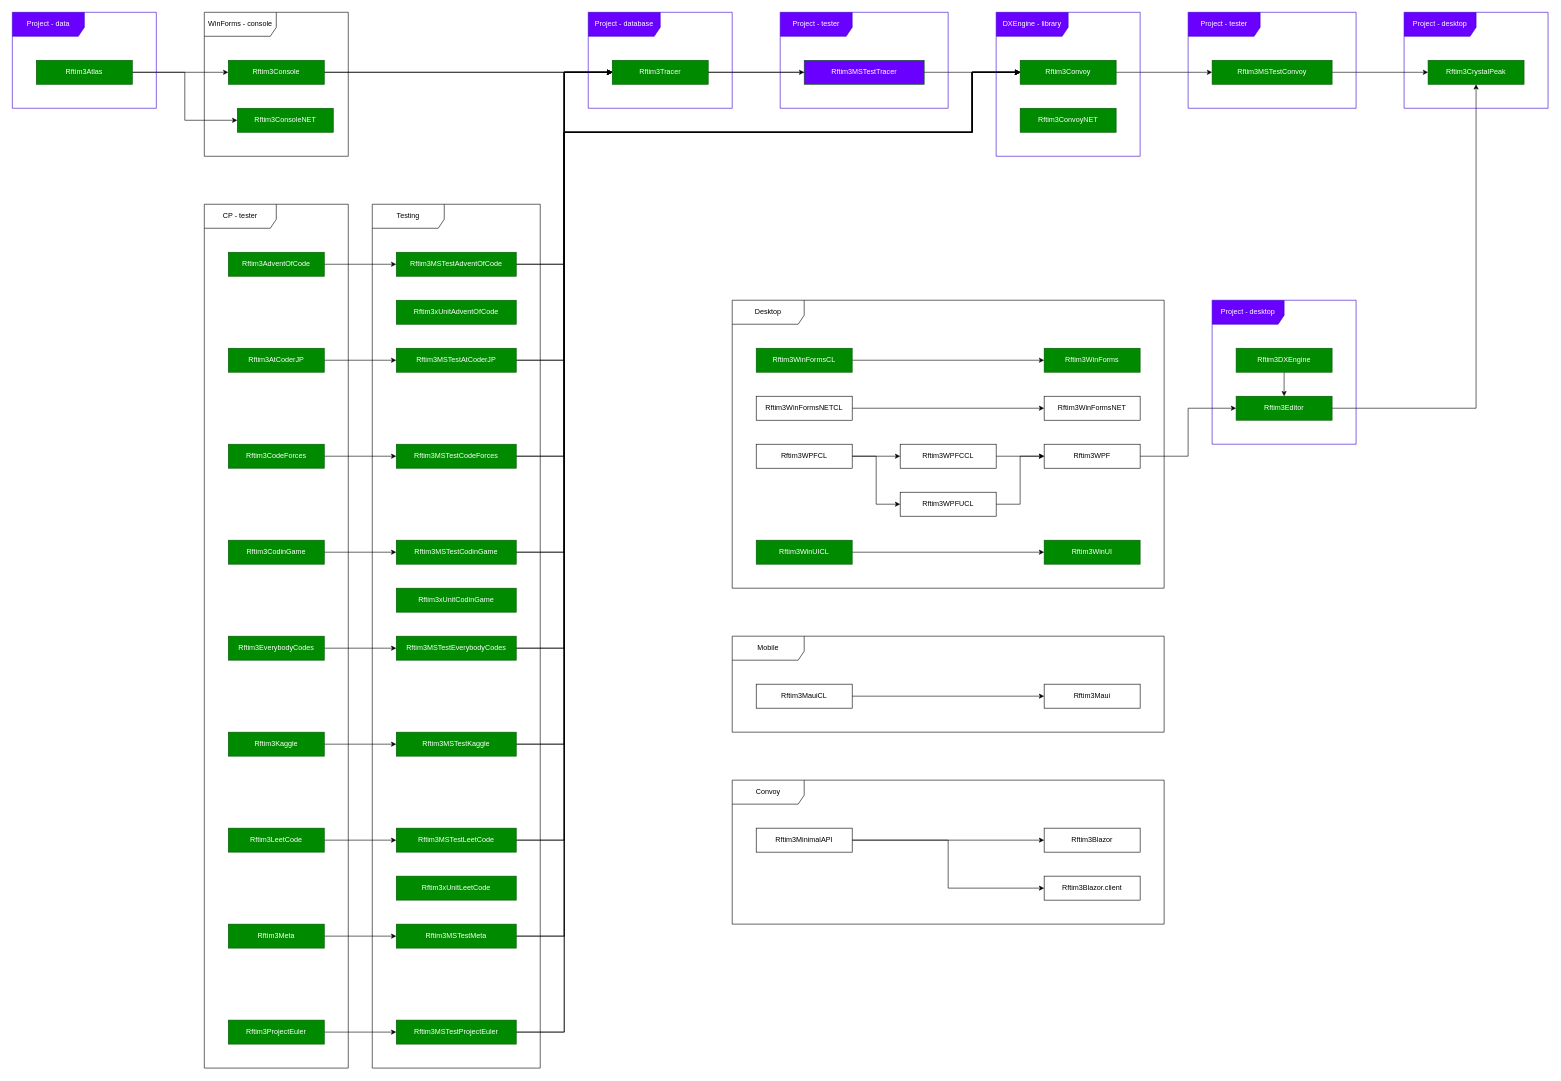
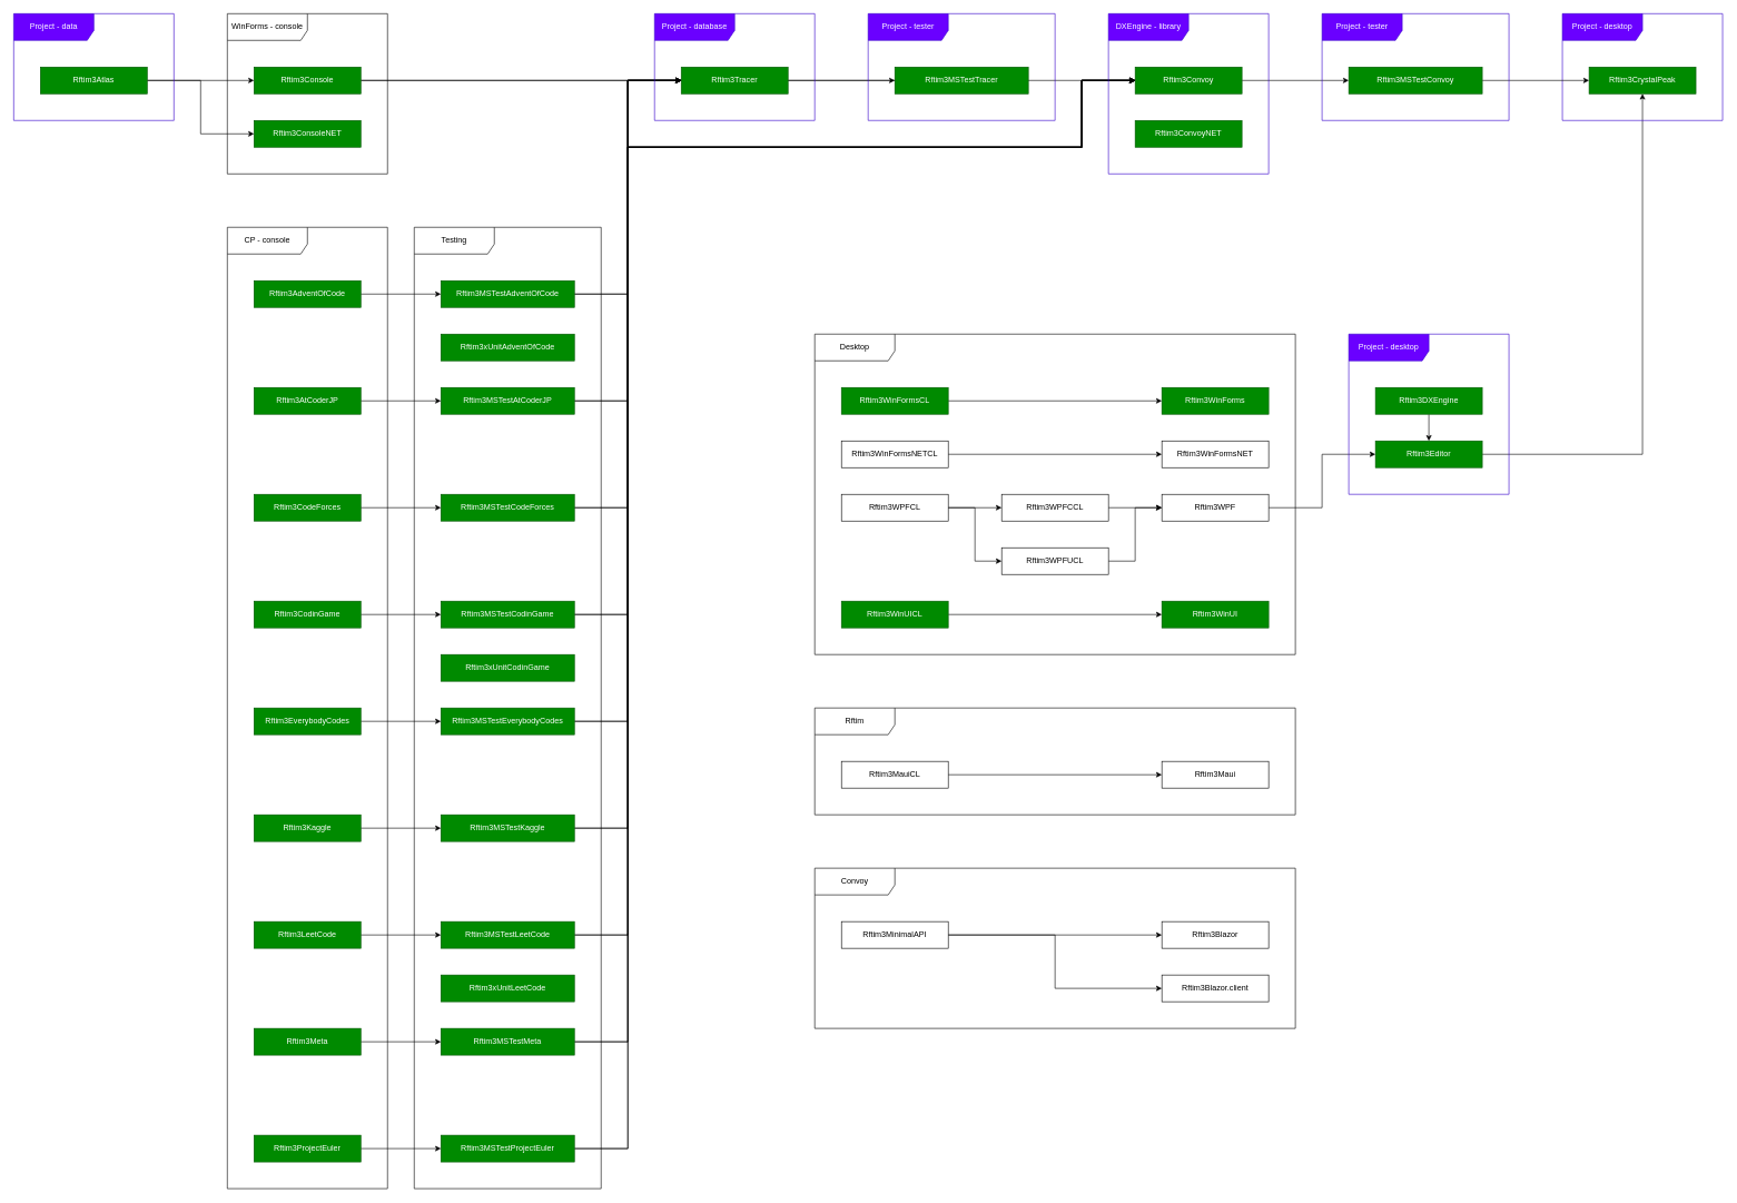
- <mxCell id="107" value="Rftim3MSTestTracer" style="rounded=0;whiteSpace=wrap;html=1;fillColor=#6a00ff;fontColor=#ffffff;strokeColor=#005700;" parent="1" vertex="1"><mxGeometry x="1340" y="100" width="200" height="40" as="geometry" /></mxCell>
+ <mxCell id="107" value="Rftim3MSTestTracer" style="rounded=0;whiteSpace=wrap;html=1;fillColor=#008a00;fontColor=#ffffff;strokeColor=#005700;" parent="1" vertex="1"><mxGeometry x="1340" y="100" width="200" height="40" as="geometry" /></mxCell>
- <mxCell id="106" value="Rftim3ConsoleNET" style="rounded=0;whiteSpace=wrap;html=1;fillColor=#008a00;fontColor=#ffffff;strokeColor=#005700;" parent="1" vertex="1"><mxGeometry x="395" y="180" width="160" height="40" as="geometry" /></mxCell>
+ <mxCell id="106" value="Rftim3ConsoleNET" style="rounded=0;whiteSpace=wrap;html=1;fillColor=#008a00;fontColor=#ffffff;strokeColor=#005700;" parent="1" vertex="1"><mxGeometry x="380" y="180" width="160" height="40" as="geometry" /></mxCell>
- <mxCell id="96" value="CP - tester" style="shape=umlFrame;whiteSpace=wrap;html=1;pointerEvents=0;width=120;height=40;" parent="1" vertex="1"><mxGeometry x="340" y="340" width="240" height="1440" as="geometry" /></mxCell>
+ <mxCell id="96" value="CP - console" style="shape=umlFrame;whiteSpace=wrap;html=1;pointerEvents=0;width=120;height=40;" parent="1" vertex="1"><mxGeometry x="340" y="340" width="240" height="1440" as="geometry" /></mxCell>
- <mxCell id="102" value="Mobile" style="shape=umlFrame;whiteSpace=wrap;html=1;pointerEvents=0;width=120;height=40;" parent="1" vertex="1"><mxGeometry x="1220" y="1060" width="720" height="160" as="geometry" /></mxCell>
+ <mxCell id="102" value="Rftim" style="shape=umlFrame;whiteSpace=wrap;html=1;pointerEvents=0;width=120;height=40;" parent="1" vertex="1"><mxGeometry x="1220" y="1060" width="720" height="160" as="geometry" /></mxCell>
